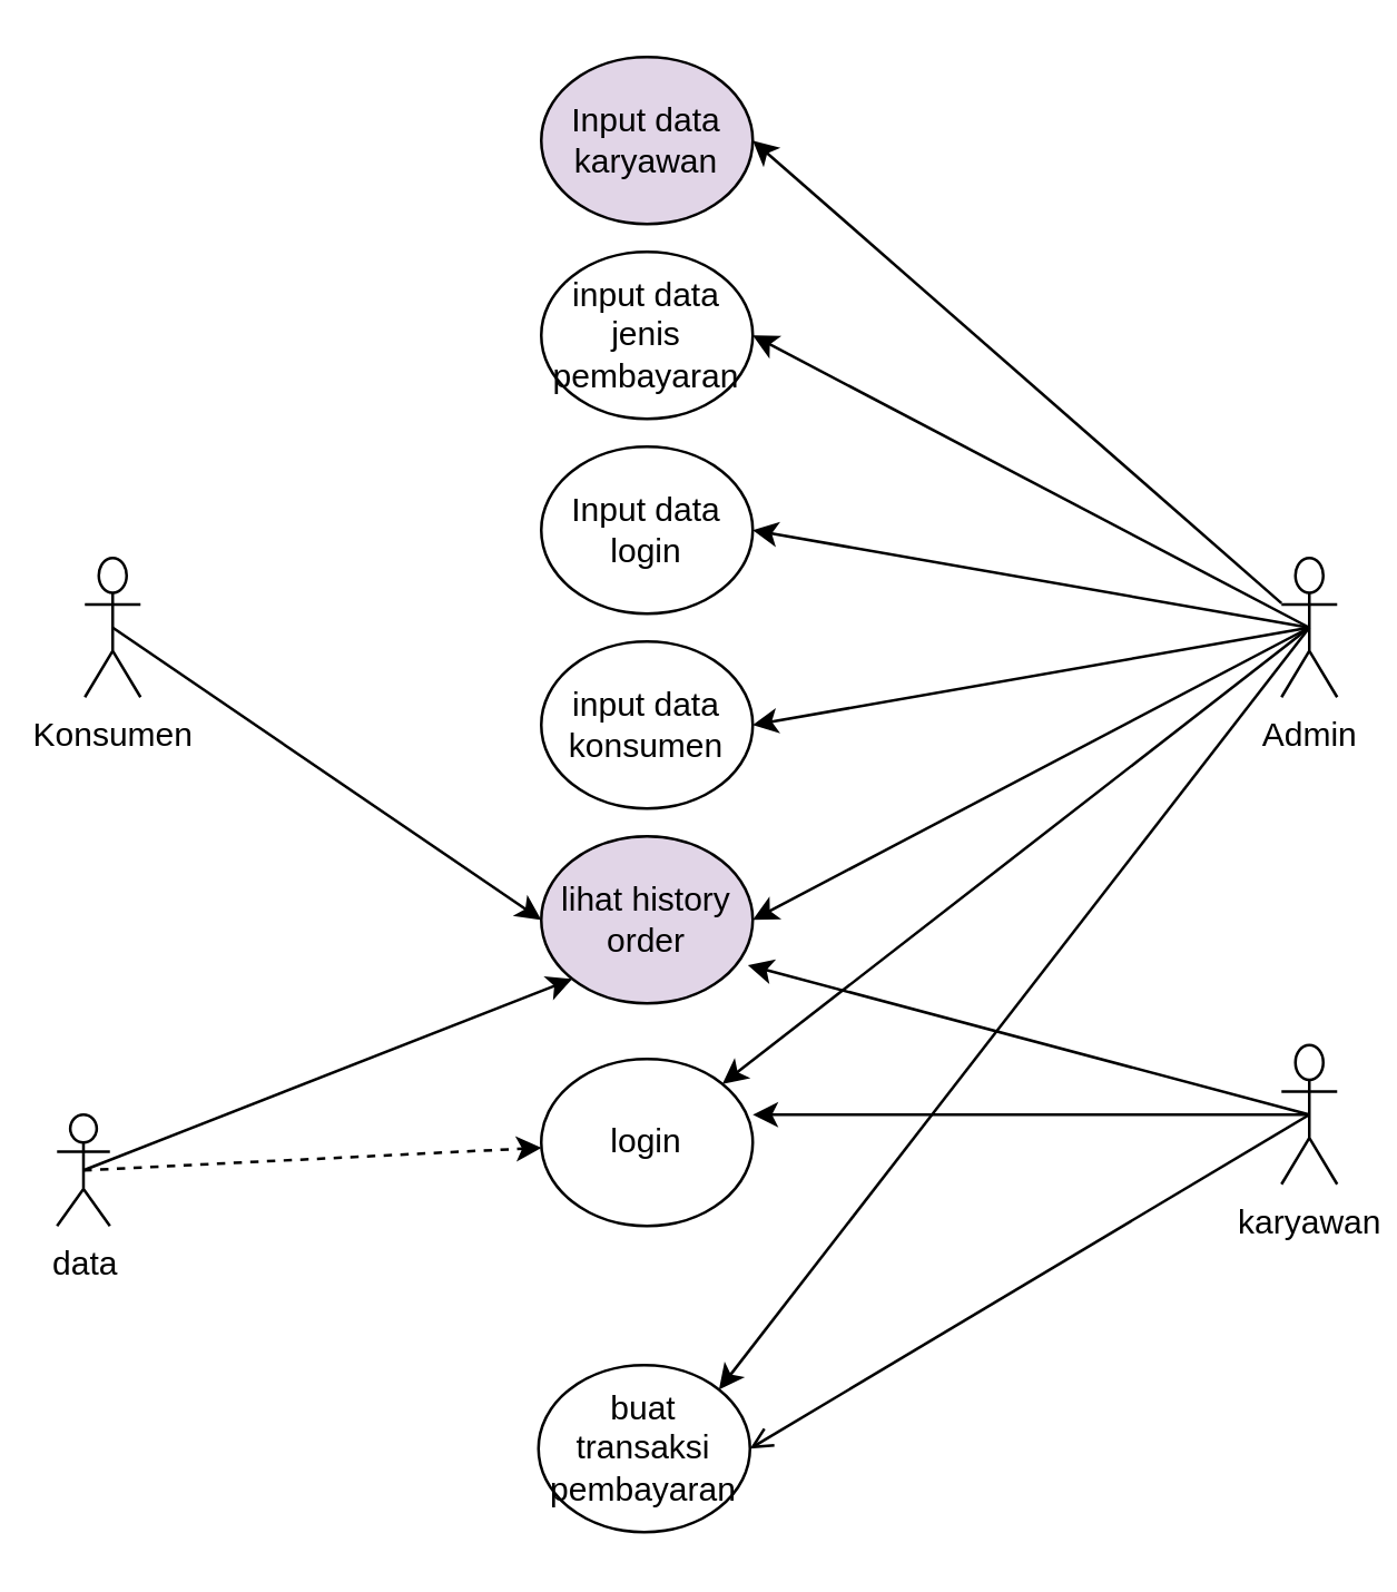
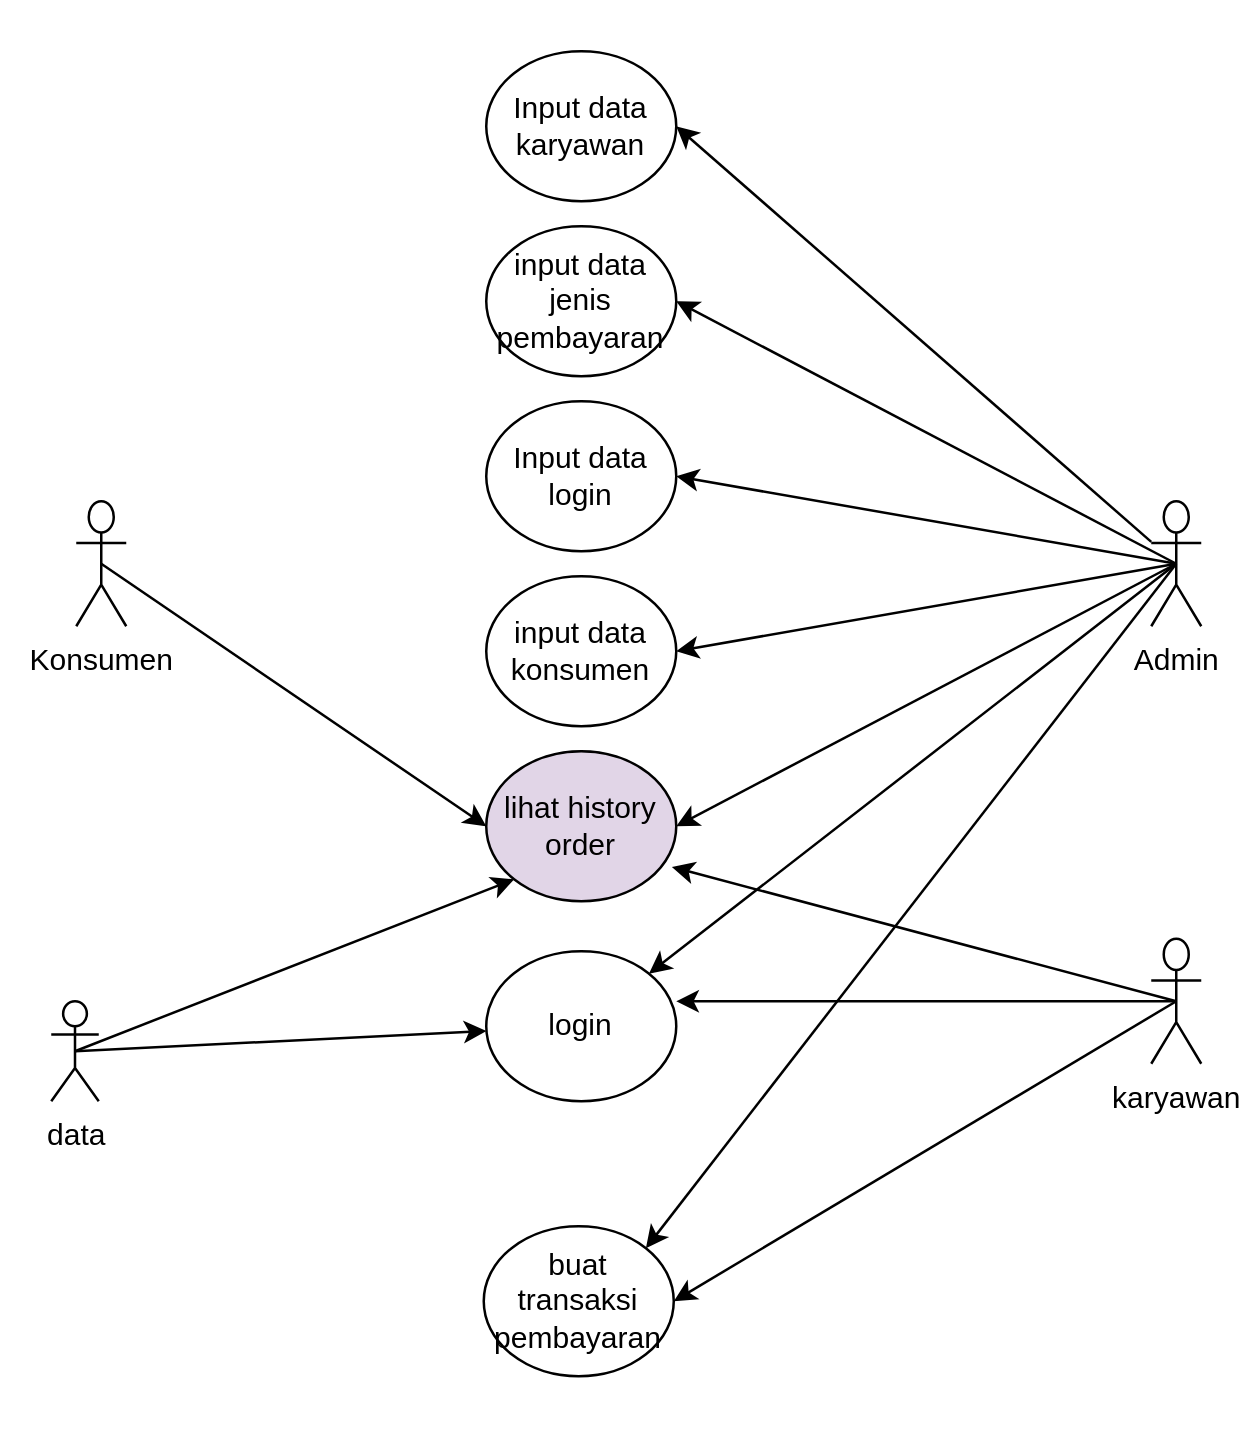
- <mxCell id="4" value="Input data karyawan" style="ellipse;whiteSpace=wrap;html=1;fillColor=#e1d5e7;" vertex="1" parent="1"><mxGeometry x="194" y="20" width="76" height="60" as="geometry" /></mxCell>
+ <mxCell id="4" value="Input data karyawan" style="ellipse;whiteSpace=wrap;html=1;" vertex="1" parent="1"><mxGeometry x="194" y="20" width="76" height="60" as="geometry" /></mxCell>
- <mxCell id="13" style="edgeStyle=none;rounded=0;orthogonalLoop=1;jettySize=auto;html=1;exitX=0.5;exitY=0.5;exitDx=0;exitDy=0;exitPerimeter=0;dashed=1;" edge="1" parent="1" source="15" target="24"><mxGeometry relative="1" as="geometry" /></mxCell>
+ <mxCell id="13" style="edgeStyle=none;rounded=0;orthogonalLoop=1;jettySize=auto;html=1;exitX=0.5;exitY=0.5;exitDx=0;exitDy=0;exitPerimeter=0;" edge="1" parent="1" source="15" target="24"><mxGeometry relative="1" as="geometry" /></mxCell>
- <mxCell id="18" style="edgeStyle=none;rounded=0;orthogonalLoop=1;jettySize=auto;html=1;exitX=0.5;exitY=0.5;exitDx=0;exitDy=0;exitPerimeter=0;entryX=1;entryY=0.5;entryDx=0;entryDy=0;endArrow=open;" edge="1" parent="1" source="19" target="25"><mxGeometry relative="1" as="geometry" /></mxCell>
+ <mxCell id="18" style="edgeStyle=none;rounded=0;orthogonalLoop=1;jettySize=auto;html=1;exitX=0.5;exitY=0.5;exitDx=0;exitDy=0;exitPerimeter=0;entryX=1;entryY=0.5;entryDx=0;entryDy=0;" edge="1" parent="1" source="19" target="25"><mxGeometry relative="1" as="geometry" /></mxCell>
